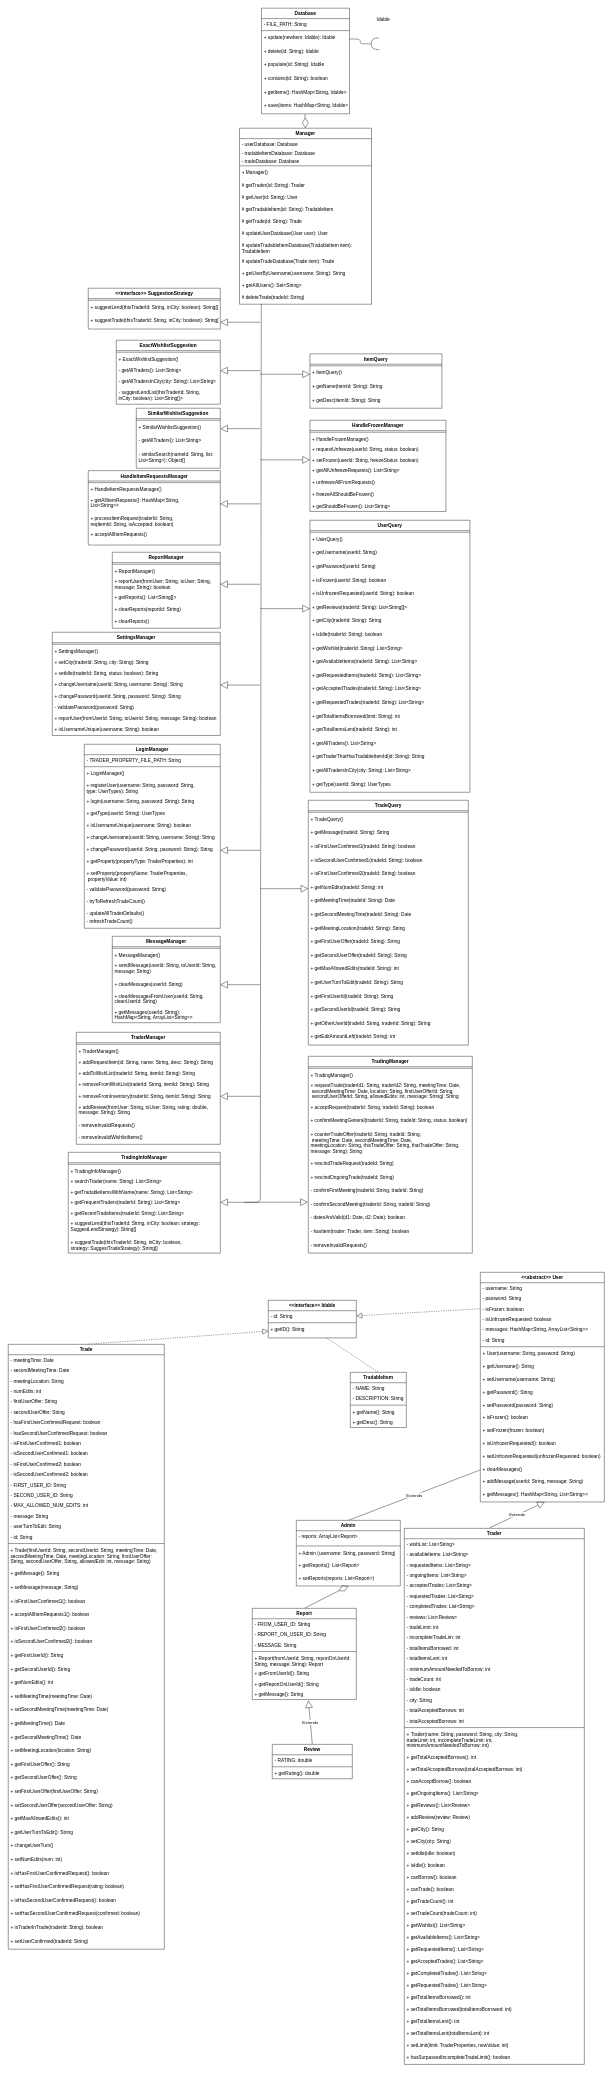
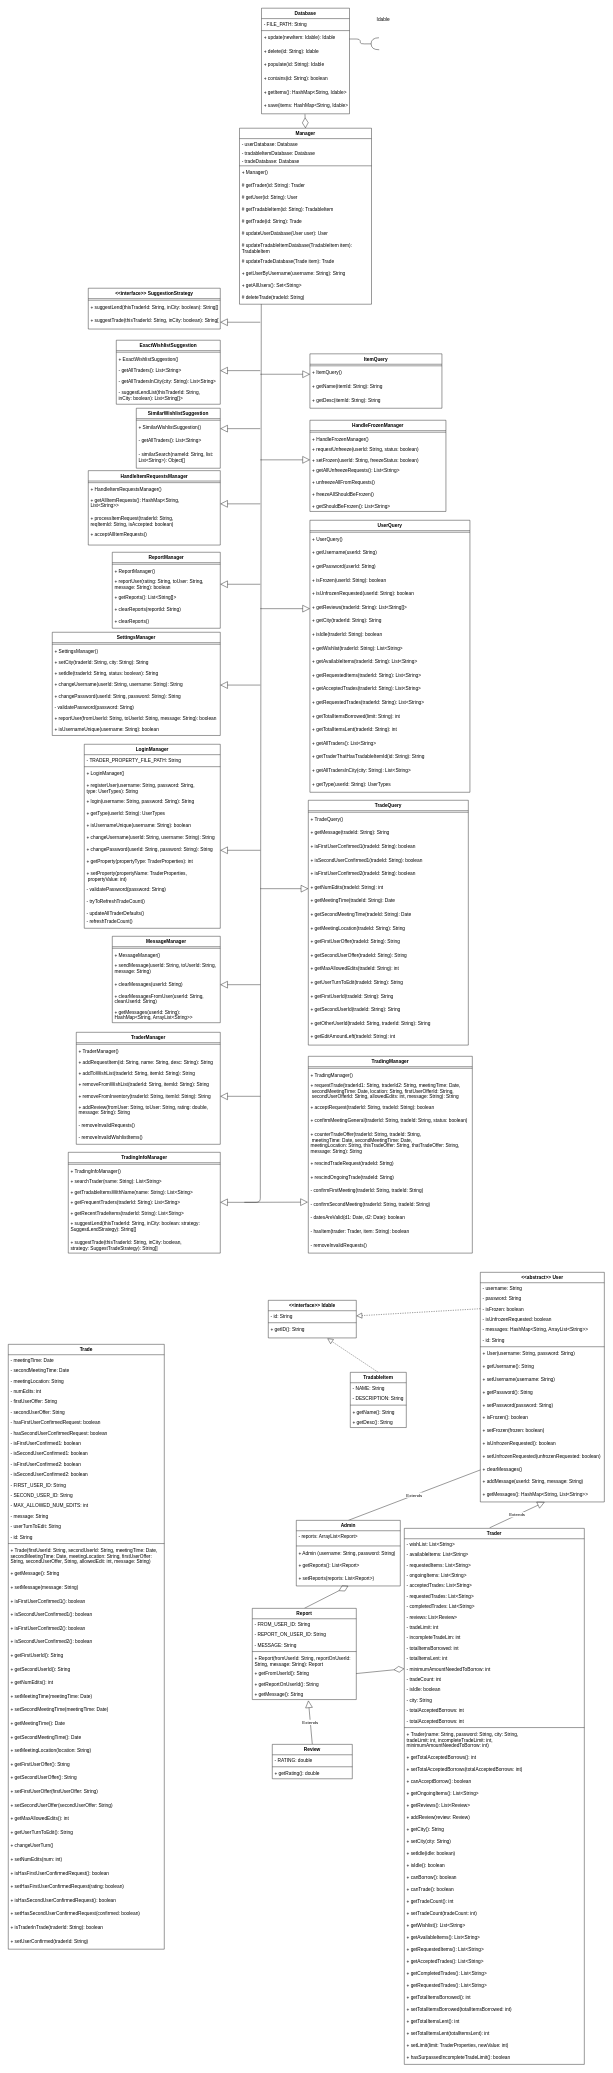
- <mxCell id="328" value="+ reportUser(fromUser: String, toUser: String, &#10;message: String): boolean" style="text;strokeColor=none;fillColor=none;align=left;verticalAlign=top;spacingLeft=4;spacingRight=4;overflow=hidden;rotatable=0;points=[[0,0.5],[1,0.5]];portConstraint=eastwest;" parent="325" vertex="1"><mxGeometry y="60" width="270" height="40" as="geometry" /></mxCell>
+ <mxCell id="328" value="+ reportUser(rating: String, toUser: String, &#10;message: String): boolean" style="text;strokeColor=none;fillColor=none;align=left;verticalAlign=top;spacingLeft=4;spacingRight=4;overflow=hidden;rotatable=0;points=[[0,0.5],[1,0.5]];portConstraint=eastwest;" parent="325" vertex="1"><mxGeometry y="60" width="270" height="40" as="geometry" /></mxCell>
- <mxCell id="4" value="" style="endArrow=block;dashed=1;endFill=0;endSize=12;html=1;entryX=0;entryY=0.5;entryDx=0;entryDy=0;exitX=0.5;exitY=0;exitDx=0;exitDy=0;" parent="1" source="157" target="234" edge="1"><mxGeometry width="160" relative="1" as="geometry"><mxPoint x="310" y="3644" as="sourcePoint" /><mxPoint x="271.02" y="3294" as="targetPoint" /></mxGeometry></mxCell>
- <mxCell id="3" value="" style="endArrow=none;dashed=1;endFill=0;endSize=12;html=1;exitX=0.5;exitY=0;exitDx=0;exitDy=0;entryX=0.671;entryY=1.039;entryDx=0;entryDy=0;entryPerimeter=0;" parent="1" source="225" target="234" edge="1"><mxGeometry width="160" relative="1" as="geometry"><mxPoint x="1131.36" y="3366.67" as="sourcePoint" /><mxPoint x="930" y="3295.332" as="targetPoint" /></mxGeometry></mxCell>
+ <mxCell id="3" value="" style="endArrow=block;dashed=1;endFill=0;endSize=12;html=1;exitX=0.5;exitY=0;exitDx=0;exitDy=0;entryX=0.671;entryY=1.039;entryDx=0;entryDy=0;entryPerimeter=0;" parent="1" source="225" target="234" edge="1"><mxGeometry width="160" relative="1" as="geometry"><mxPoint x="1131.36" y="3366.67" as="sourcePoint" /><mxPoint x="930" y="3295.332" as="targetPoint" /></mxGeometry></mxCell>
- <mxCell id="181" value="+ acceptAllItemRequests1(): boolean" style="text;strokeColor=none;fillColor=none;align=left;verticalAlign=top;spacingLeft=4;spacingRight=4;overflow=hidden;rotatable=0;points=[[0,0.5],[1,0.5]];portConstraint=eastwest;" parent="157" vertex="1"><mxGeometry y="662" width="390" height="34" as="geometry" /></mxCell>
+ <mxCell id="181" value="+ isSecondUserConfirmed1(): boolean" style="text;strokeColor=none;fillColor=none;align=left;verticalAlign=top;spacingLeft=4;spacingRight=4;overflow=hidden;rotatable=0;points=[[0,0.5],[1,0.5]];portConstraint=eastwest;" parent="157" vertex="1"><mxGeometry y="662" width="390" height="34" as="geometry" /></mxCell>
+ <mxCell id="8" value="" style="endArrow=diamondThin;endFill=0;endSize=24;html=1;entryX=0;entryY=0.5;entryDx=0;entryDy=0;exitX=1;exitY=0.5;exitDx=0;exitDy=0;" parent="1" source="218" target="123" edge="1"><mxGeometry width="160" relative="1" as="geometry"><mxPoint x="790" y="4240" as="sourcePoint" /><mxPoint x="950" y="4240" as="targetPoint" /></mxGeometry></mxCell>
